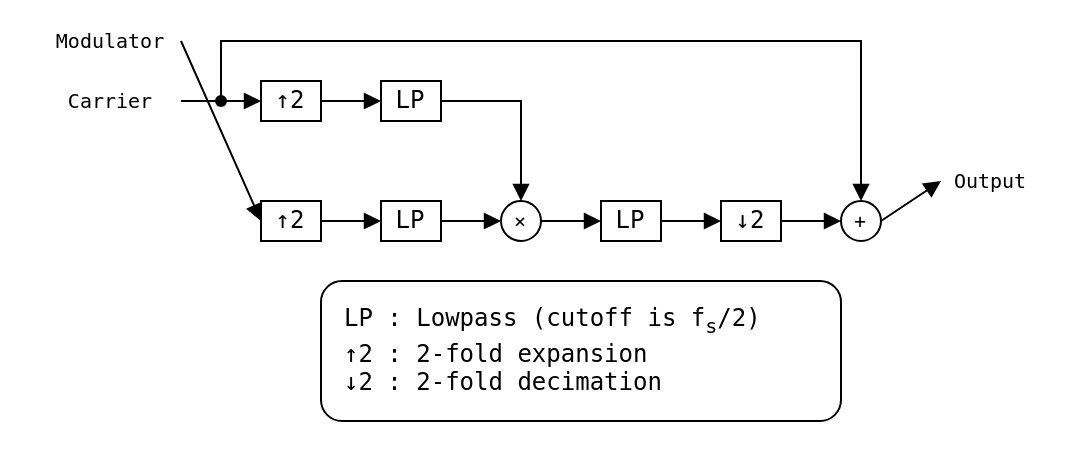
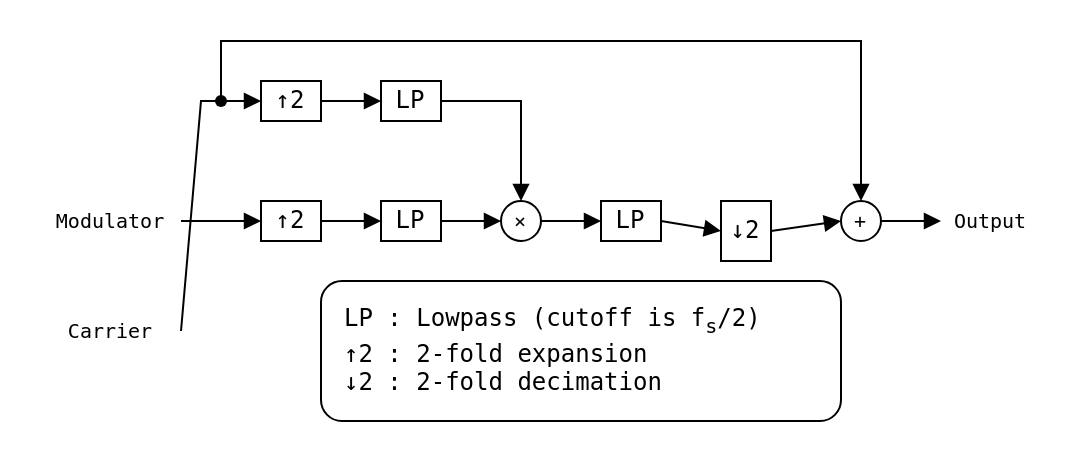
- <mxCell id="3" value="Modulator" style="text;html=1;strokeColor=none;fillColor=none;align=center;verticalAlign=middle;whiteSpace=wrap;rounded=0;fontFamily=monospace;fontSize=10;" parent="1" vertex="1"><mxGeometry x="20" y="10" width="70" height="20" as="geometry" /></mxCell>
+ <mxCell id="3" value="Modulator" style="text;html=1;strokeColor=none;fillColor=none;align=center;verticalAlign=middle;whiteSpace=wrap;rounded=0;fontFamily=monospace;fontSize=10;" parent="1" vertex="1"><mxGeometry x="20" y="100" width="70" height="20" as="geometry" /></mxCell>
- <mxCell id="2" value="Carrier" style="text;html=1;strokeColor=none;fillColor=none;align=center;verticalAlign=middle;whiteSpace=wrap;rounded=0;fontFamily=monospace;fontSize=10;" parent="1" vertex="1"><mxGeometry x="20" y="40" width="70" height="20" as="geometry" /></mxCell>
+ <mxCell id="2" value="Carrier" style="text;html=1;strokeColor=none;fillColor=none;align=center;verticalAlign=middle;whiteSpace=wrap;rounded=0;fontFamily=monospace;fontSize=10;" parent="1" vertex="1"><mxGeometry x="20" y="155" width="70" height="20" as="geometry" /></mxCell>
- <mxCell id="5" value="Output" style="text;html=1;strokeColor=none;fillColor=none;align=center;verticalAlign=middle;whiteSpace=wrap;rounded=0;fontFamily=monospace;fontSize=10;" parent="1" vertex="1"><mxGeometry x="470" y="80" width="50" height="20" as="geometry" /></mxCell>
+ <mxCell id="5" value="Output" style="text;html=1;strokeColor=none;fillColor=none;align=center;verticalAlign=middle;whiteSpace=wrap;rounded=0;fontFamily=monospace;fontSize=10;" parent="1" vertex="1"><mxGeometry x="470" y="100" width="50" height="20" as="geometry" /></mxCell>
- <mxCell id="20" value="↓2" style="rounded=0;whiteSpace=wrap;html=1;fontFamily=monospace;" parent="1" vertex="1"><mxGeometry x="360" y="100" width="30" height="20" as="geometry" /></mxCell>
+ <mxCell id="20" value="↓2" style="rounded=0;whiteSpace=wrap;html=1;fontFamily=monospace;" parent="1" vertex="1"><mxGeometry x="360" y="100" width="25" height="30" as="geometry" /></mxCell>
